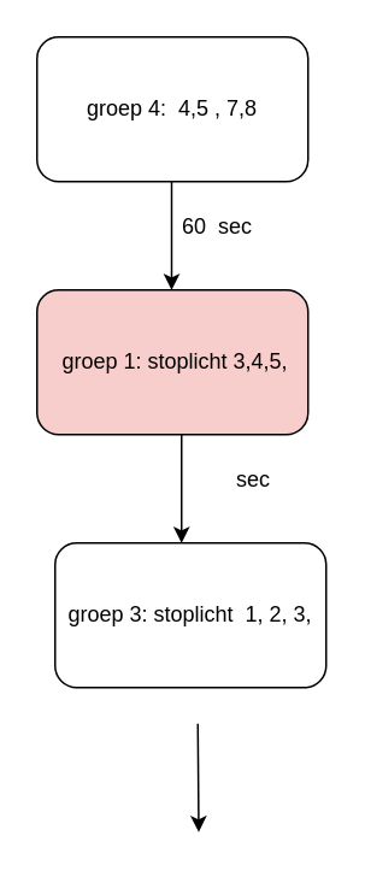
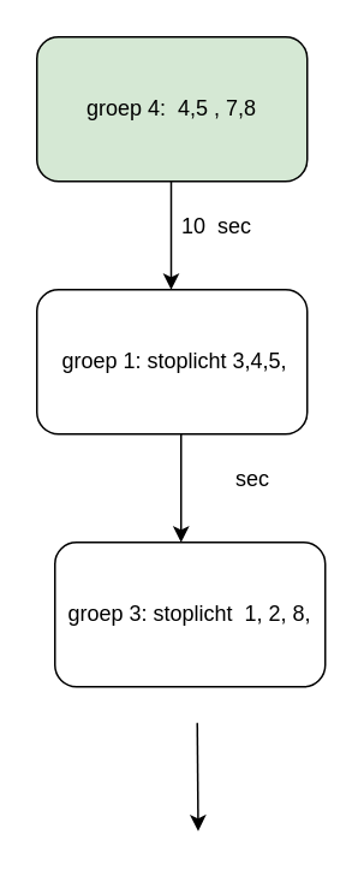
- <mxCell id="6" value="groep 4: &amp;nbsp;4,5 , 7,8" style="rounded=1;whiteSpace=wrap;html=1;" vertex="1" parent="1"><mxGeometry x="20" y="20" width="150" height="80" as="geometry" /></mxCell>
+ <mxCell id="6" value="groep 4: &amp;nbsp;4,5 , 7,8" style="rounded=1;whiteSpace=wrap;html=1;fillColor=#d5e8d4;" vertex="1" parent="1"><mxGeometry x="20" y="20" width="150" height="80" as="geometry" /></mxCell>
- <mxCell id="9" value="60 &amp;nbsp;sec" style="text;html=1;strokeColor=none;fillColor=none;align=center;verticalAlign=middle;whiteSpace=wrap;rounded=0;" vertex="1" parent="1"><mxGeometry x="90" y="110" width="60" height="30" as="geometry" /></mxCell>
+ <mxCell id="9" value="10 &amp;nbsp;sec" style="text;html=1;strokeColor=none;fillColor=none;align=center;verticalAlign=middle;whiteSpace=wrap;rounded=0;" vertex="1" parent="1"><mxGeometry x="90" y="110" width="60" height="30" as="geometry" /></mxCell>
- <mxCell id="2" value="&amp;nbsp;groep 1: stoplicht 3,4,5," style="rounded=1;whiteSpace=wrap;html=1;fillColor=#f8cecc;" vertex="1" parent="1"><mxGeometry x="20" y="160" width="150" height="80" as="geometry" /></mxCell>
+ <mxCell id="2" value="&amp;nbsp;groep 1: stoplicht 3,4,5," style="rounded=1;whiteSpace=wrap;html=1;" vertex="1" parent="1"><mxGeometry x="20" y="160" width="150" height="80" as="geometry" /></mxCell>
- <mxCell id="4" value="groep 3: stoplicht &amp;nbsp;1, 2, 3," style="rounded=1;whiteSpace=wrap;html=1;" vertex="1" parent="1"><mxGeometry x="30" y="300" width="150" height="80" as="geometry" /></mxCell>
+ <mxCell id="4" value="groep 3: stoplicht &amp;nbsp;1, 2, 8," style="rounded=1;whiteSpace=wrap;html=1;" vertex="1" parent="1"><mxGeometry x="30" y="300" width="150" height="80" as="geometry" /></mxCell>
